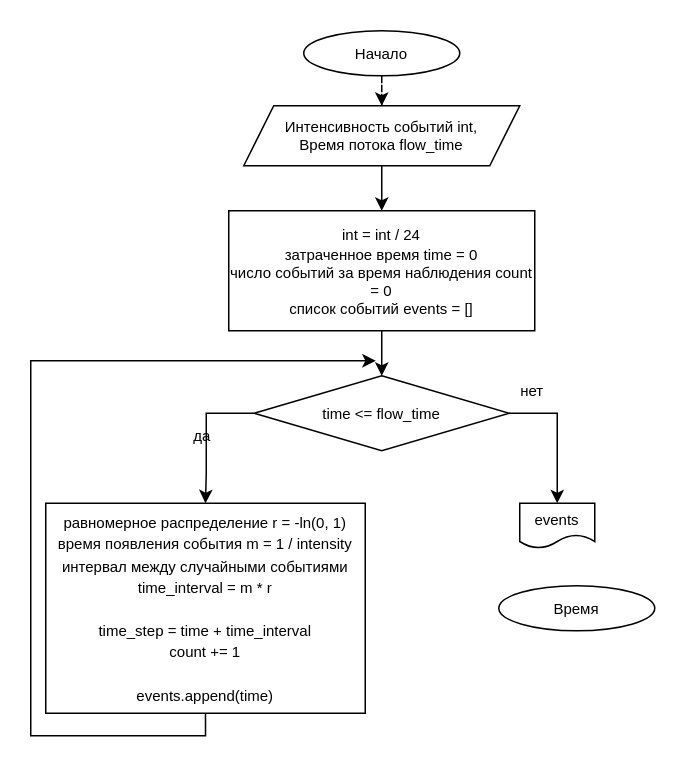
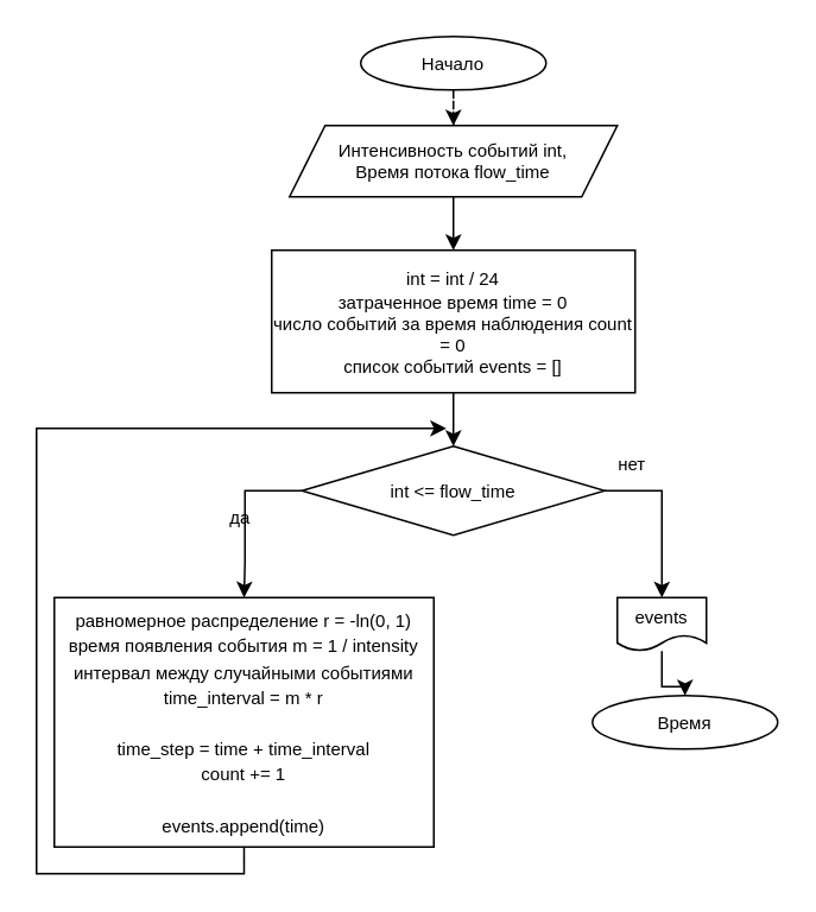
- <mxCell id="10" value="&lt;font style=&quot;font-size: 10px;&quot;&gt;time &amp;lt;= flow_time&lt;/font&gt;" style="rhombus;whiteSpace=wrap;html=1;fontSize=10;" parent="1" vertex="1"><mxGeometry x="169" y="250" width="170" height="50" as="geometry" /></mxCell>
+ <mxCell id="10" value="&lt;font style=&quot;font-size: 10px;&quot;&gt;int &amp;lt;= flow_time&lt;/font&gt;" style="rhombus;whiteSpace=wrap;html=1;fontSize=10;" parent="1" vertex="1"><mxGeometry x="169" y="250" width="170" height="50" as="geometry" /></mxCell>
+ <mxCell id="13" style="edgeStyle=orthogonalEdgeStyle;rounded=0;orthogonalLoop=1;jettySize=auto;html=1;entryX=0.5;entryY=0;entryDx=0;entryDy=0;fontSize=10;" edge="1" parent="1" source="14" target="15"><mxGeometry relative="1" as="geometry" /></mxCell>
